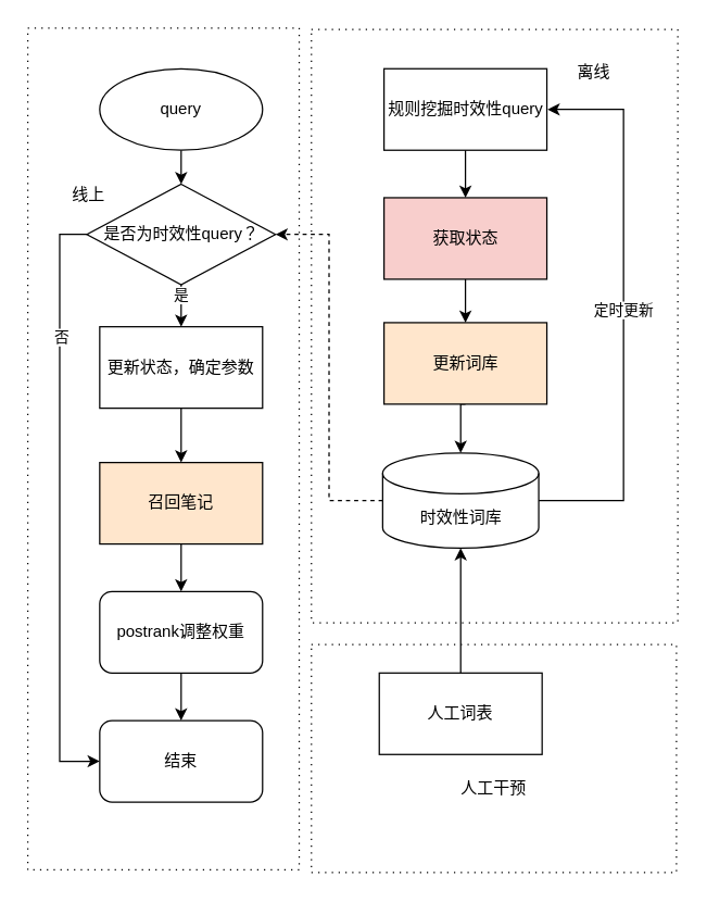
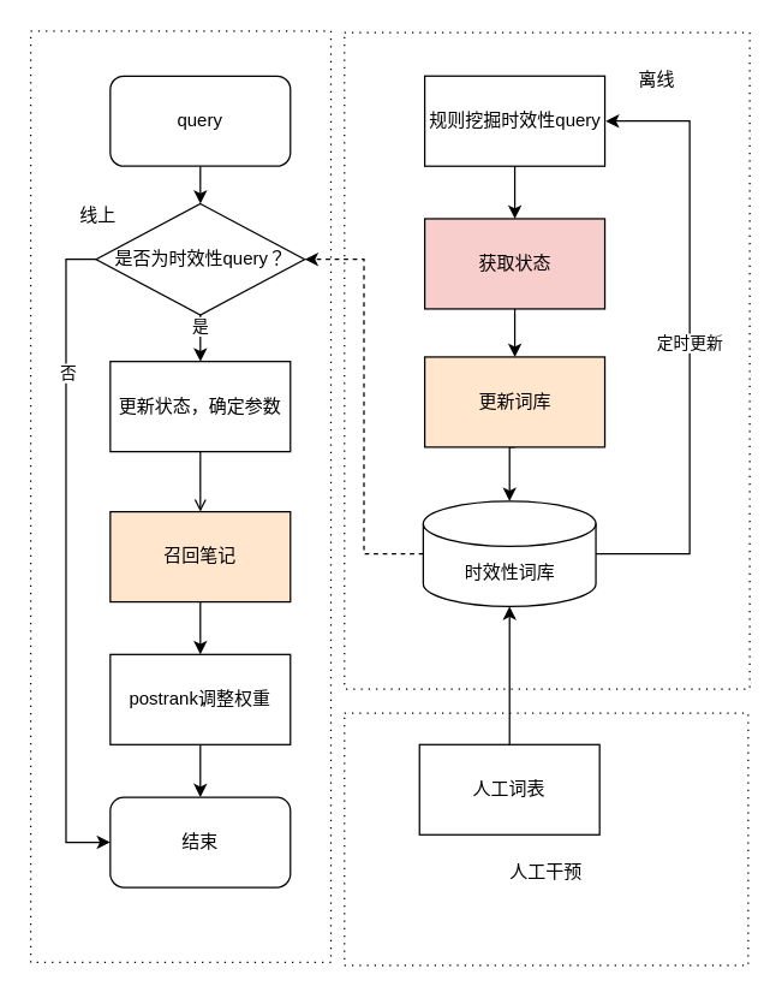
- <mxCell id="6" value="query" style="ellipse;whiteSpace=wrap;html=1;" vertex="1" parent="1"><mxGeometry x="73" y="50" width="120" height="60" as="geometry" /></mxCell>
+ <mxCell id="6" value="query" style="rounded=1;whiteSpace=wrap;html=1;" vertex="1" parent="1"><mxGeometry x="73" y="50" width="120" height="60" as="geometry" /></mxCell>
- <mxCell id="14" style="edgeStyle=orthogonalEdgeStyle;rounded=0;orthogonalLoop=1;jettySize=auto;html=1;entryX=0.5;entryY=0;entryDx=0;entryDy=0;" edge="1" parent="1" source="15" target="17"><mxGeometry relative="1" as="geometry" /></mxCell>
+ <mxCell id="14" style="edgeStyle=orthogonalEdgeStyle;rounded=0;orthogonalLoop=1;jettySize=auto;html=1;entryX=0.5;entryY=0;entryDx=0;entryDy=0;endArrow=open;" edge="1" parent="1" source="15" target="17"><mxGeometry relative="1" as="geometry" /></mxCell>
- <mxCell id="19" value="postrank调整权重" style="whiteSpace=wrap;html=1;rounded=1;" vertex="1" parent="1"><mxGeometry x="73" y="435" width="120" height="60" as="geometry" /></mxCell>
+ <mxCell id="19" value="postrank调整权重" style="rounded=0;whiteSpace=wrap;html=1;" vertex="1" parent="1"><mxGeometry x="73" y="435" width="120" height="60" as="geometry" /></mxCell>
